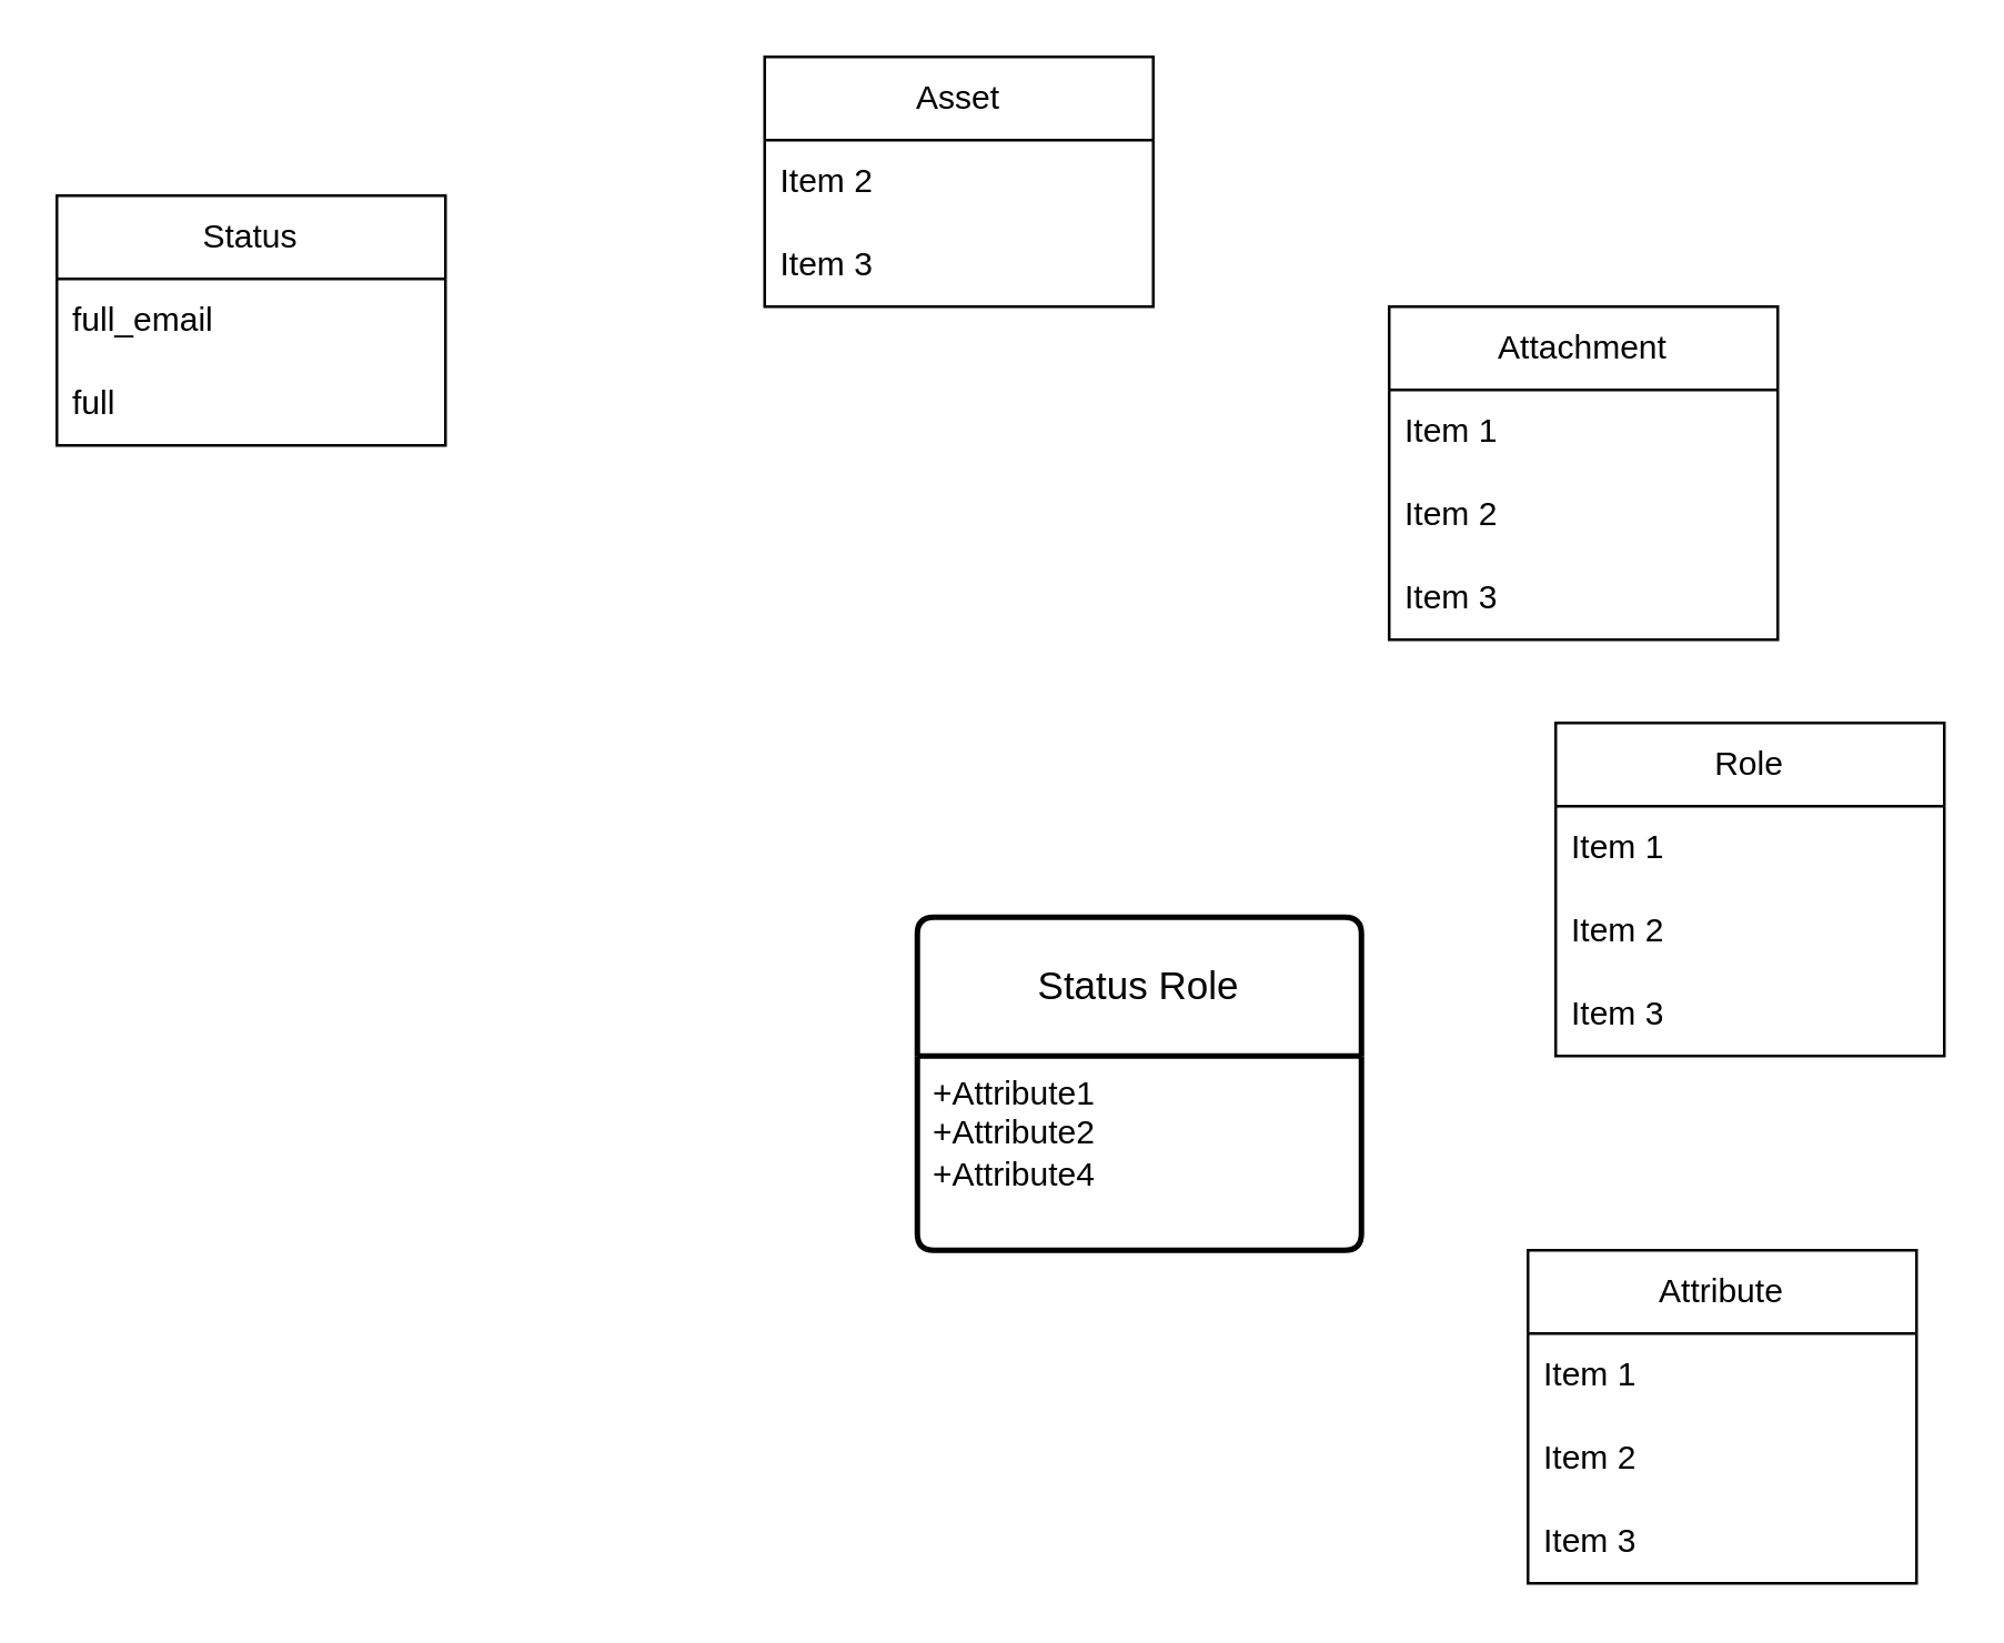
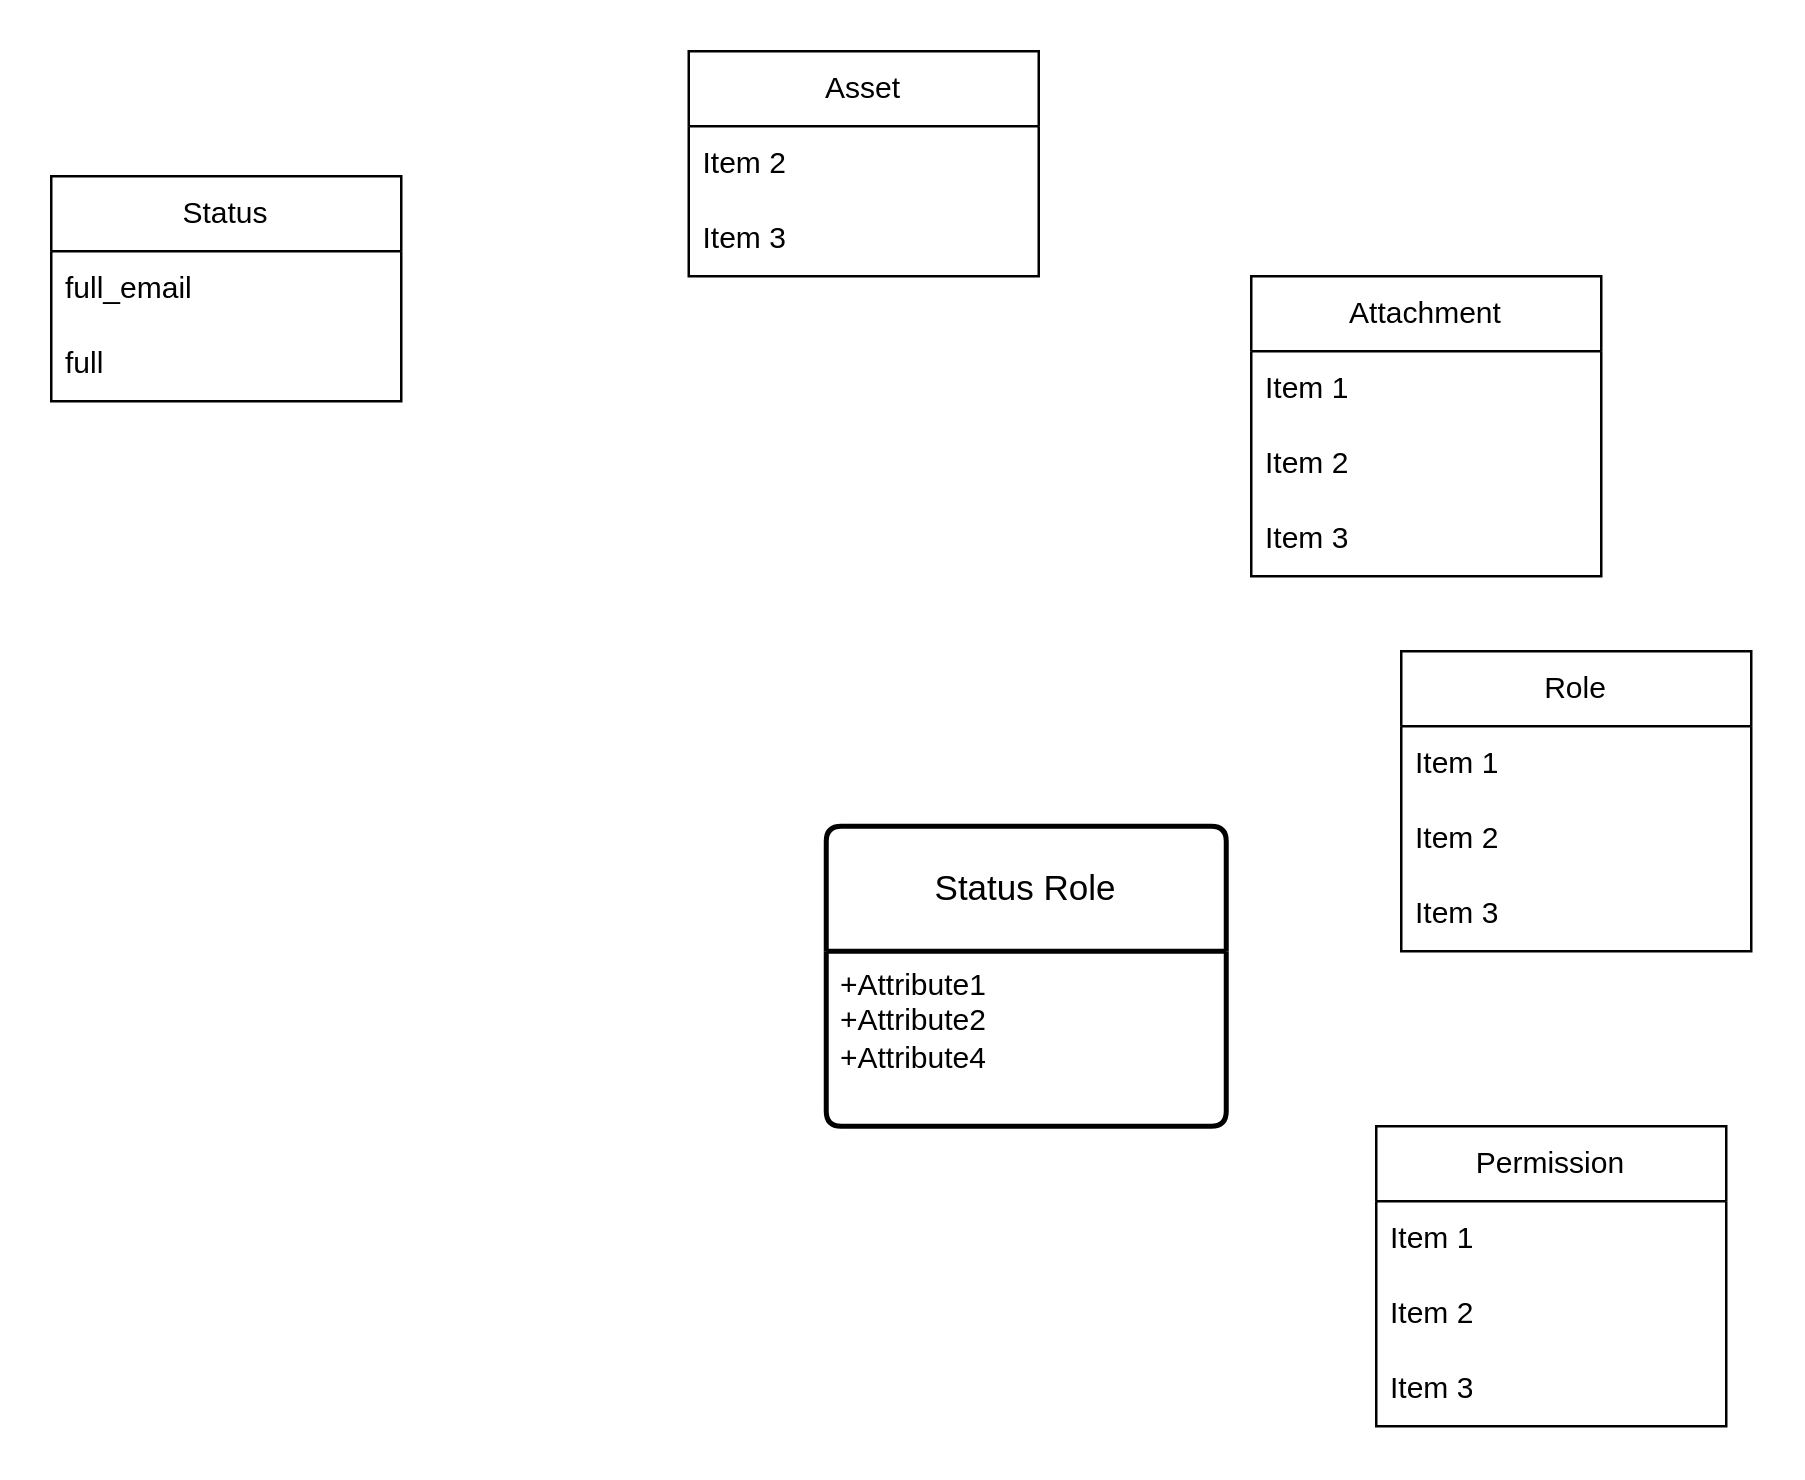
- <mxCell id="18" value="Attribute" style="swimlane;fontStyle=0;childLayout=stackLayout;horizontal=1;startSize=30;horizontalStack=0;resizeParent=1;resizeParentMax=0;resizeLast=0;collapsible=1;marginBottom=0;whiteSpace=wrap;html=1;" vertex="1" parent="1"><mxGeometry x="550" y="450" width="140" height="120" as="geometry" /></mxCell>
+ <mxCell id="18" value="Permission" style="swimlane;fontStyle=0;childLayout=stackLayout;horizontal=1;startSize=30;horizontalStack=0;resizeParent=1;resizeParentMax=0;resizeLast=0;collapsible=1;marginBottom=0;whiteSpace=wrap;html=1;" vertex="1" parent="1"><mxGeometry x="550" y="450" width="140" height="120" as="geometry" /></mxCell>
